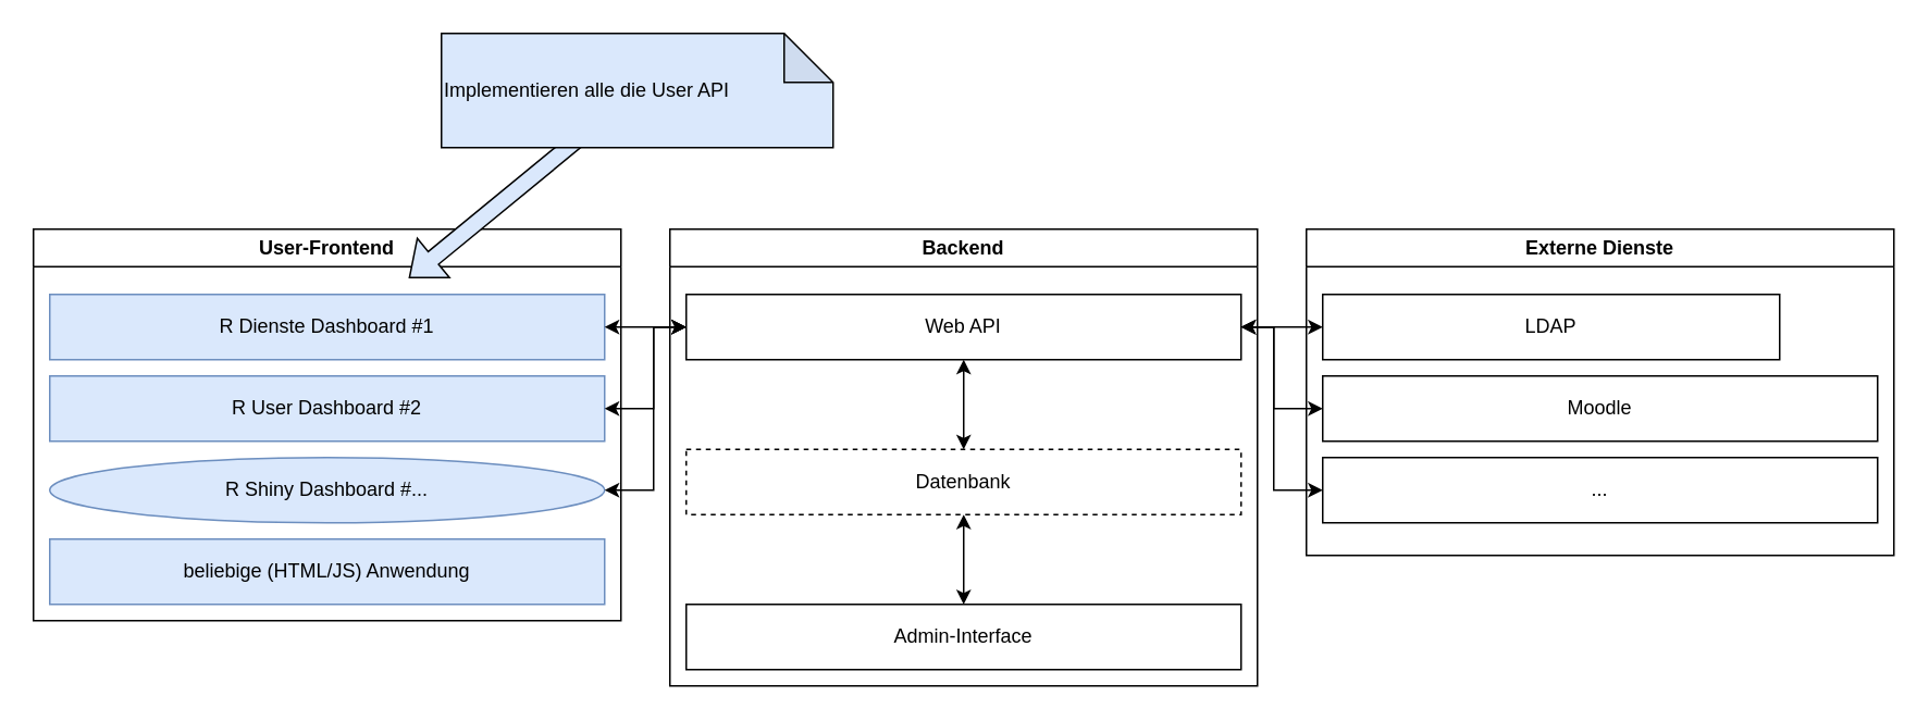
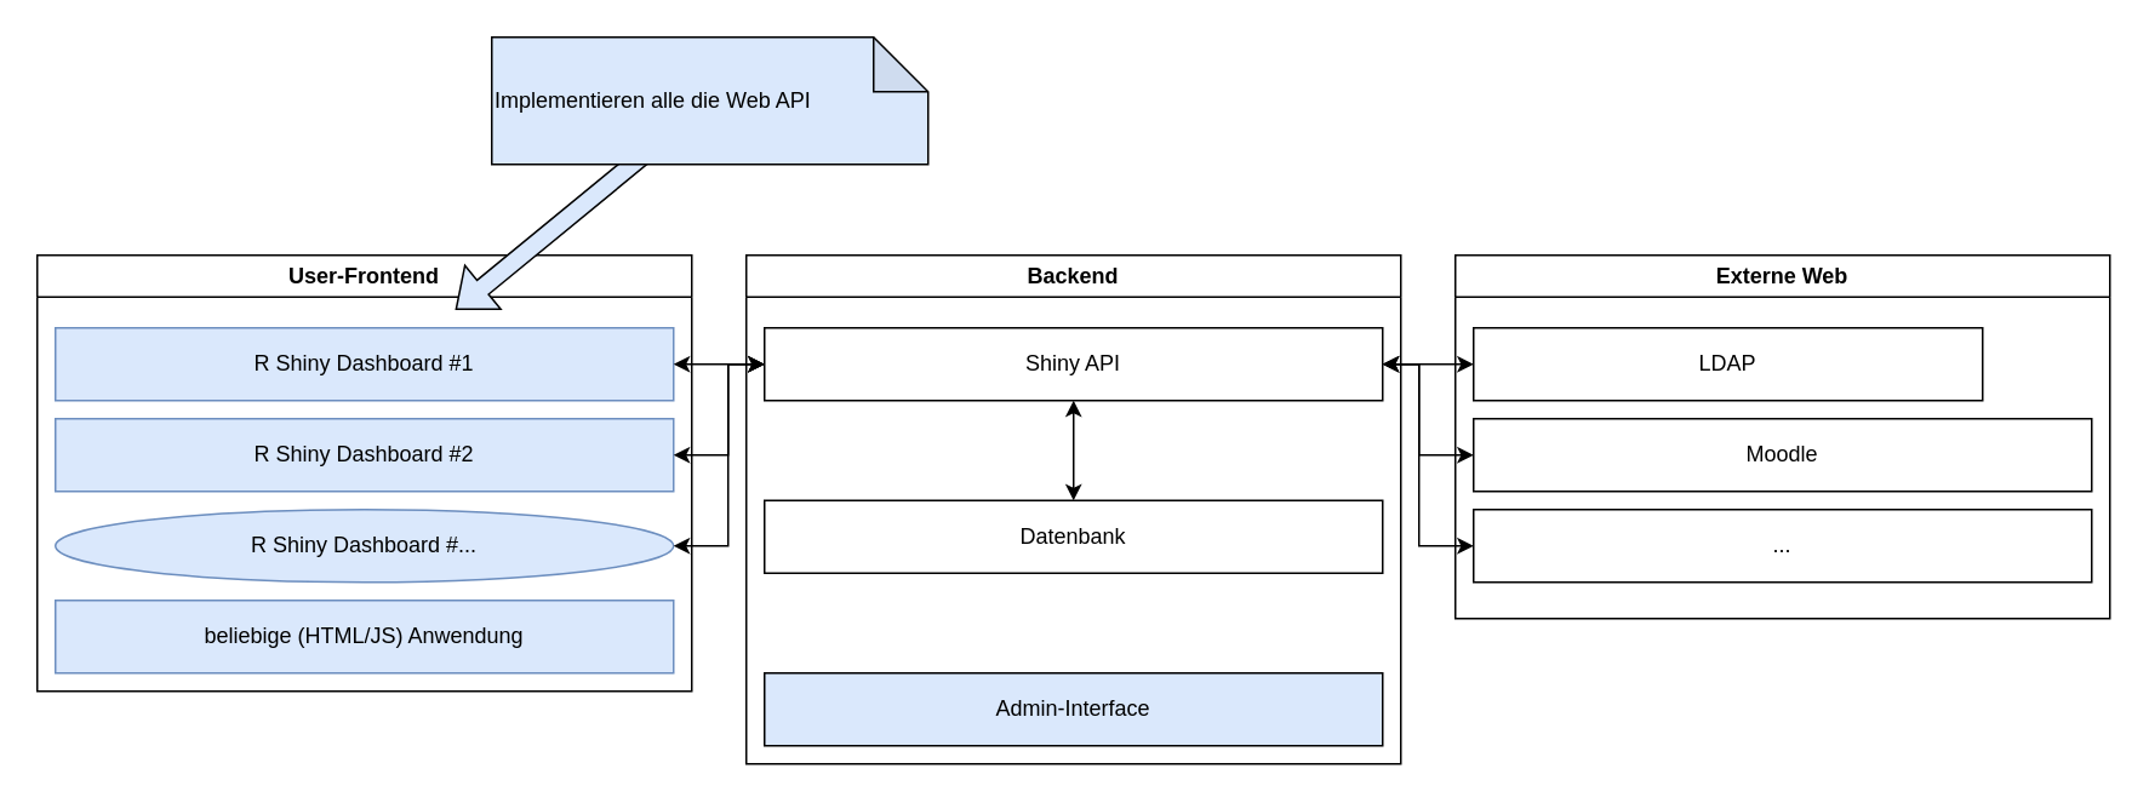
- <mxCell id="24" value="Implementieren alle die User API" style="shape=note;whiteSpace=wrap;html=1;backgroundOutline=1;darkOpacity=0.05;fillColor=#dae8fc;strokeColor=default;align=left;" vertex="1" parent="1"><mxGeometry x="270" y="20" width="240" height="70" as="geometry" /></mxCell>
+ <mxCell id="24" value="Implementieren alle die Web API" style="shape=note;whiteSpace=wrap;html=1;backgroundOutline=1;darkOpacity=0.05;fillColor=#dae8fc;strokeColor=default;align=left;" vertex="1" parent="1"><mxGeometry x="270" y="20" width="240" height="70" as="geometry" /></mxCell>
- <mxCell id="13" value="Externe Dienste" style="swimlane;whiteSpace=wrap;html=1;" vertex="1" parent="1"><mxGeometry x="800" y="140" width="360" height="200" as="geometry" /></mxCell>
+ <mxCell id="13" value="Externe Web" style="swimlane;whiteSpace=wrap;html=1;" vertex="1" parent="1"><mxGeometry x="800" y="140" width="360" height="200" as="geometry" /></mxCell>
- <mxCell id="3" value="R Dienste Dashboard #1" style="rounded=0;whiteSpace=wrap;html=1;fillColor=#dae8fc;strokeColor=#6c8ebf;" vertex="1" parent="2"><mxGeometry x="10" y="40" width="340" height="40" as="geometry" /></mxCell>
+ <mxCell id="3" value="R Shiny Dashboard #1" style="rounded=0;whiteSpace=wrap;html=1;fillColor=#dae8fc;strokeColor=#6c8ebf;" vertex="1" parent="2"><mxGeometry x="10" y="40" width="340" height="40" as="geometry" /></mxCell>
- <mxCell id="9" value="Web API" style="rounded=0;whiteSpace=wrap;html=1;" vertex="1" parent="7"><mxGeometry x="10" y="40" width="340" height="40" as="geometry" /></mxCell>
+ <mxCell id="9" value="Shiny API" style="rounded=0;whiteSpace=wrap;html=1;" vertex="1" parent="7"><mxGeometry x="10" y="40" width="340" height="40" as="geometry" /></mxCell>
- <mxCell id="4" value="R User Dashboard #2" style="rounded=0;whiteSpace=wrap;html=1;fillColor=#dae8fc;strokeColor=#6c8ebf;" vertex="1" parent="2"><mxGeometry x="10" y="90" width="340" height="40" as="geometry" /></mxCell>
+ <mxCell id="4" value="R Shiny Dashboard #2" style="rounded=0;whiteSpace=wrap;html=1;fillColor=#dae8fc;strokeColor=#6c8ebf;" vertex="1" parent="2"><mxGeometry x="10" y="90" width="340" height="40" as="geometry" /></mxCell>
- <mxCell id="11" value="Datenbank" style="rounded=0;whiteSpace=wrap;html=1;dashed=1;" vertex="1" parent="7"><mxGeometry x="10" y="135" width="340" height="40" as="geometry" /></mxCell>
+ <mxCell id="11" value="Datenbank" style="rounded=0;whiteSpace=wrap;html=1;" vertex="1" parent="7"><mxGeometry x="10" y="135" width="340" height="40" as="geometry" /></mxCell>
- <mxCell id="10" style="edgeStyle=orthogonalEdgeStyle;rounded=0;orthogonalLoop=1;jettySize=auto;html=1;entryX=0.5;entryY=0;entryDx=0;entryDy=0;startArrow=classic;startFill=1;" edge="1" parent="7" source="11" target="12"><mxGeometry relative="1" as="geometry" /></mxCell>
- <mxCell id="12" value="Admin-Interface" style="rounded=0;whiteSpace=wrap;html=1;" vertex="1" parent="7"><mxGeometry x="10" y="230" width="340" height="40" as="geometry" /></mxCell>
+ <mxCell id="12" value="Admin-Interface" style="rounded=0;whiteSpace=wrap;html=1;fillColor=#dae8fc;" vertex="1" parent="7"><mxGeometry x="10" y="230" width="340" height="40" as="geometry" /></mxCell>
